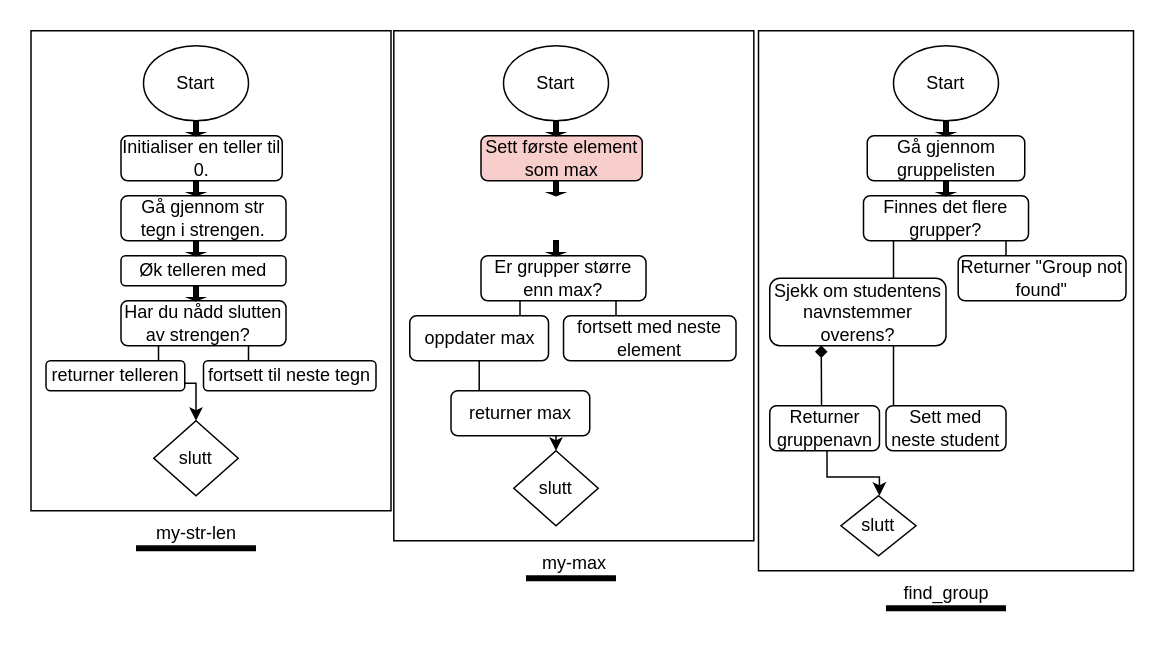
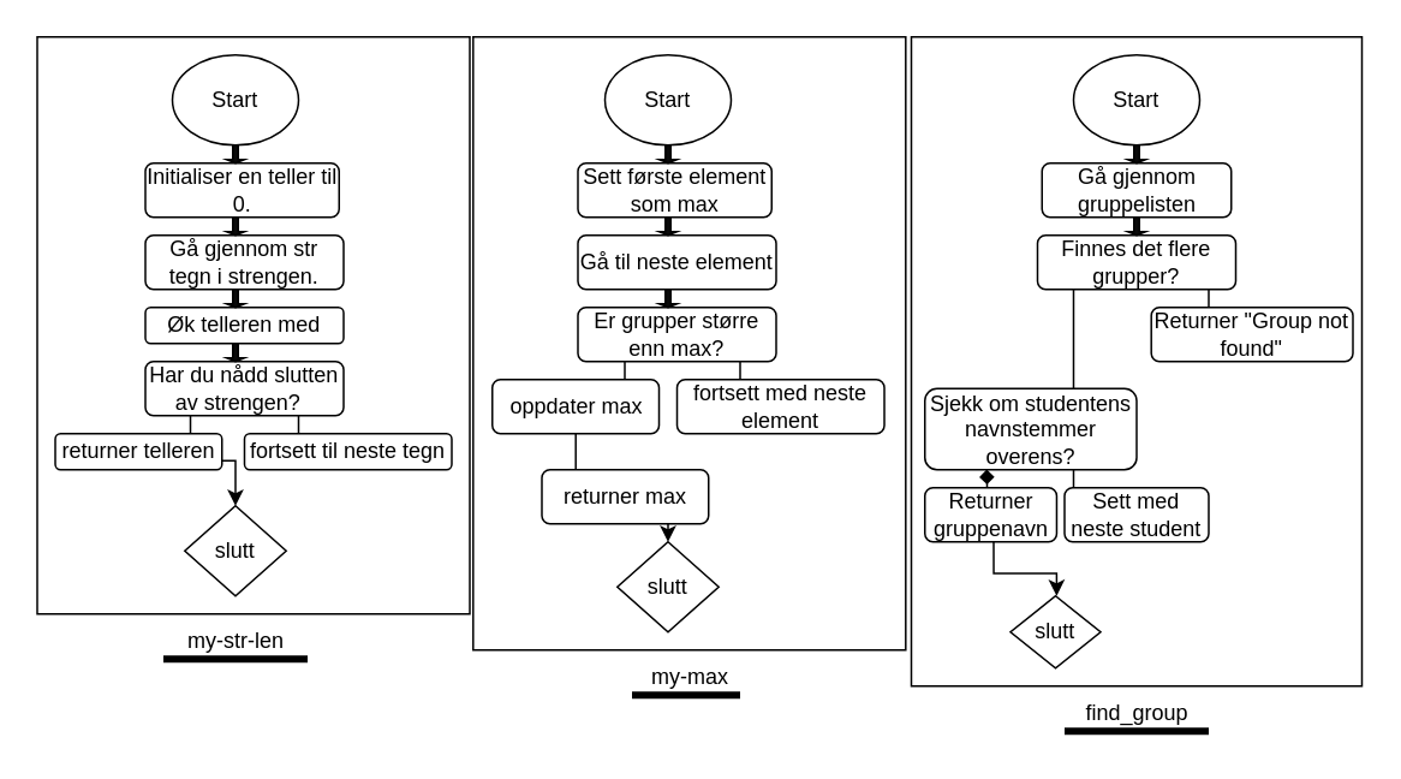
- <mxCell id="20" value="Sett første element som max" style="rounded=1;whiteSpace=wrap;html=1;fillColor=#f8cecc;" vertex="1" parent="1"><mxGeometry x="320" y="90" width="107.5" height="30" as="geometry" /></mxCell>
+ <mxCell id="20" value="Sett første element som max" style="rounded=1;whiteSpace=wrap;html=1;" vertex="1" parent="1"><mxGeometry x="320" y="90" width="107.5" height="30" as="geometry" /></mxCell>
+ <mxCell id="21" value="Gå til neste element" style="rounded=1;whiteSpace=wrap;html=1;" vertex="1" parent="1"><mxGeometry x="320" y="130" width="110" height="30" as="geometry" /></mxCell>
- <mxCell id="35" value="Sjekk om studentens navnstemmer overens? " style="rounded=1;whiteSpace=wrap;html=1;" vertex="1" parent="1"><mxGeometry x="512.51" y="185" width="117.49" height="45" as="geometry" /></mxCell>
+ <mxCell id="35" value="Sjekk om studentens navnstemmer overens? " style="rounded=1;whiteSpace=wrap;html=1;" vertex="1" parent="1"><mxGeometry x="512.51" y="215" width="117.49" height="45" as="geometry" /></mxCell>
